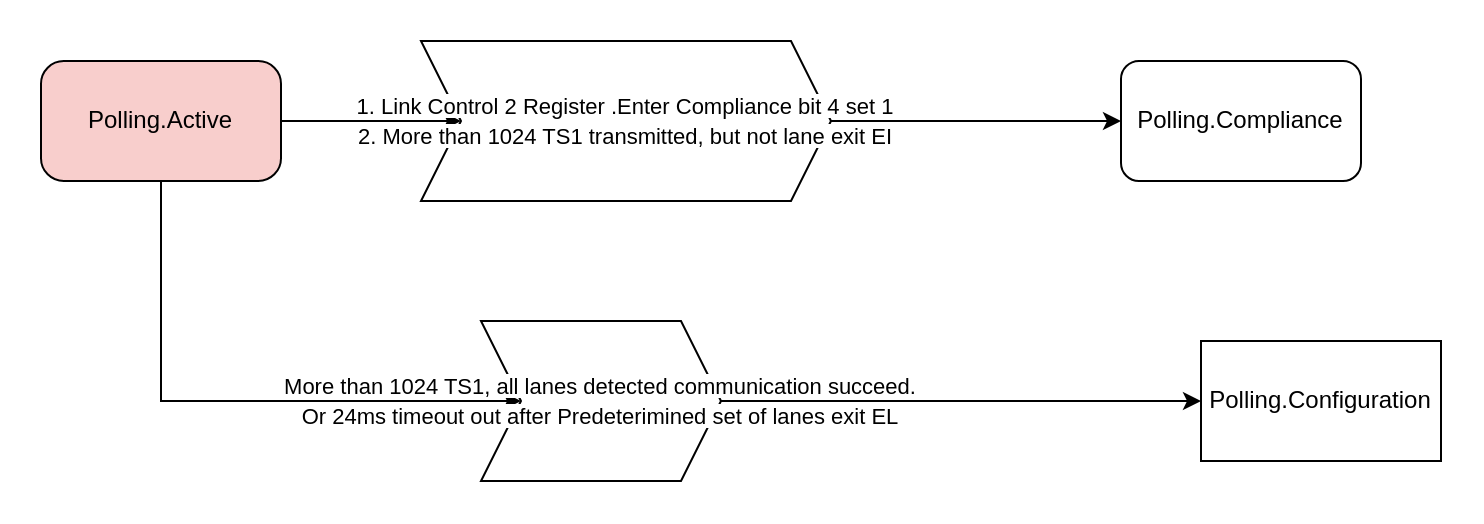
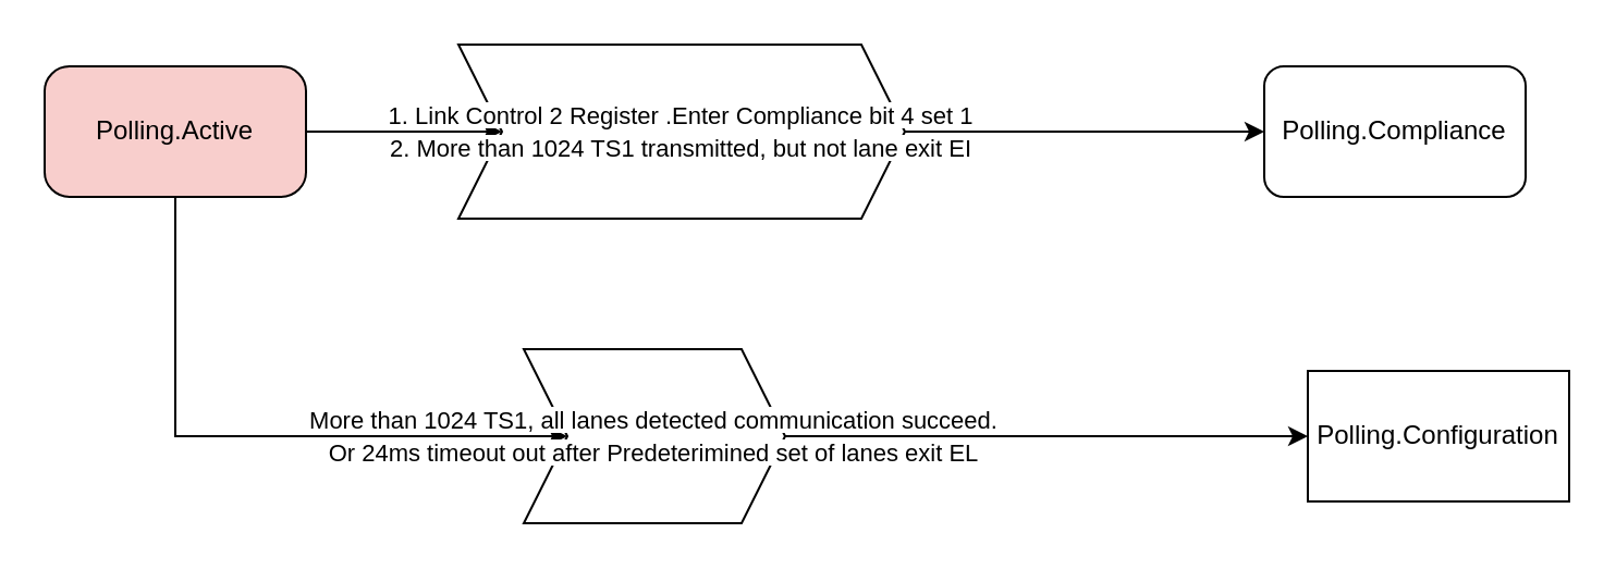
- <mxCell id="5" value="Polling.Compliance" style="rounded=1;whiteSpace=wrap;html=1;" parent="1" vertex="1"><mxGeometry x="560" y="30" width="120" height="60" as="geometry" /></mxCell>
+ <mxCell id="5" value="Polling.Compliance" style="rounded=1;whiteSpace=wrap;html=1;" parent="1" vertex="1"><mxGeometry x="580" y="30" width="120" height="60" as="geometry" /></mxCell>
